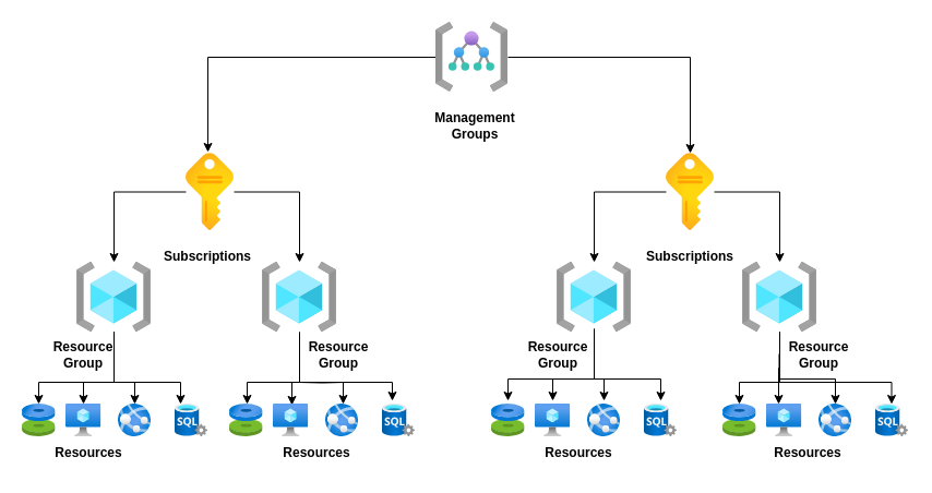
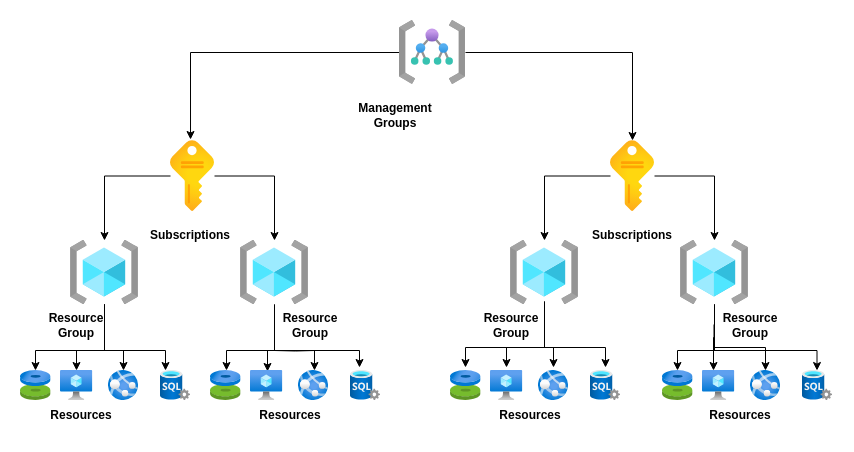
- <mxCell id="35" value="&lt;b&gt;Management Groups&lt;/b&gt;" style="text;html=1;strokeColor=none;fillColor=none;align=center;verticalAlign=middle;whiteSpace=wrap;rounded=0;" vertex="1" parent="1"><mxGeometry x="405" y="100" width="60" height="30" as="geometry" /></mxCell>
+ <mxCell id="35" value="&lt;b&gt;Management Groups&lt;/b&gt;" style="text;html=1;strokeColor=none;fillColor=none;align=center;verticalAlign=middle;whiteSpace=wrap;rounded=0;" vertex="1" parent="1"><mxGeometry x="365" y="100" width="60" height="30" as="geometry" /></mxCell>
